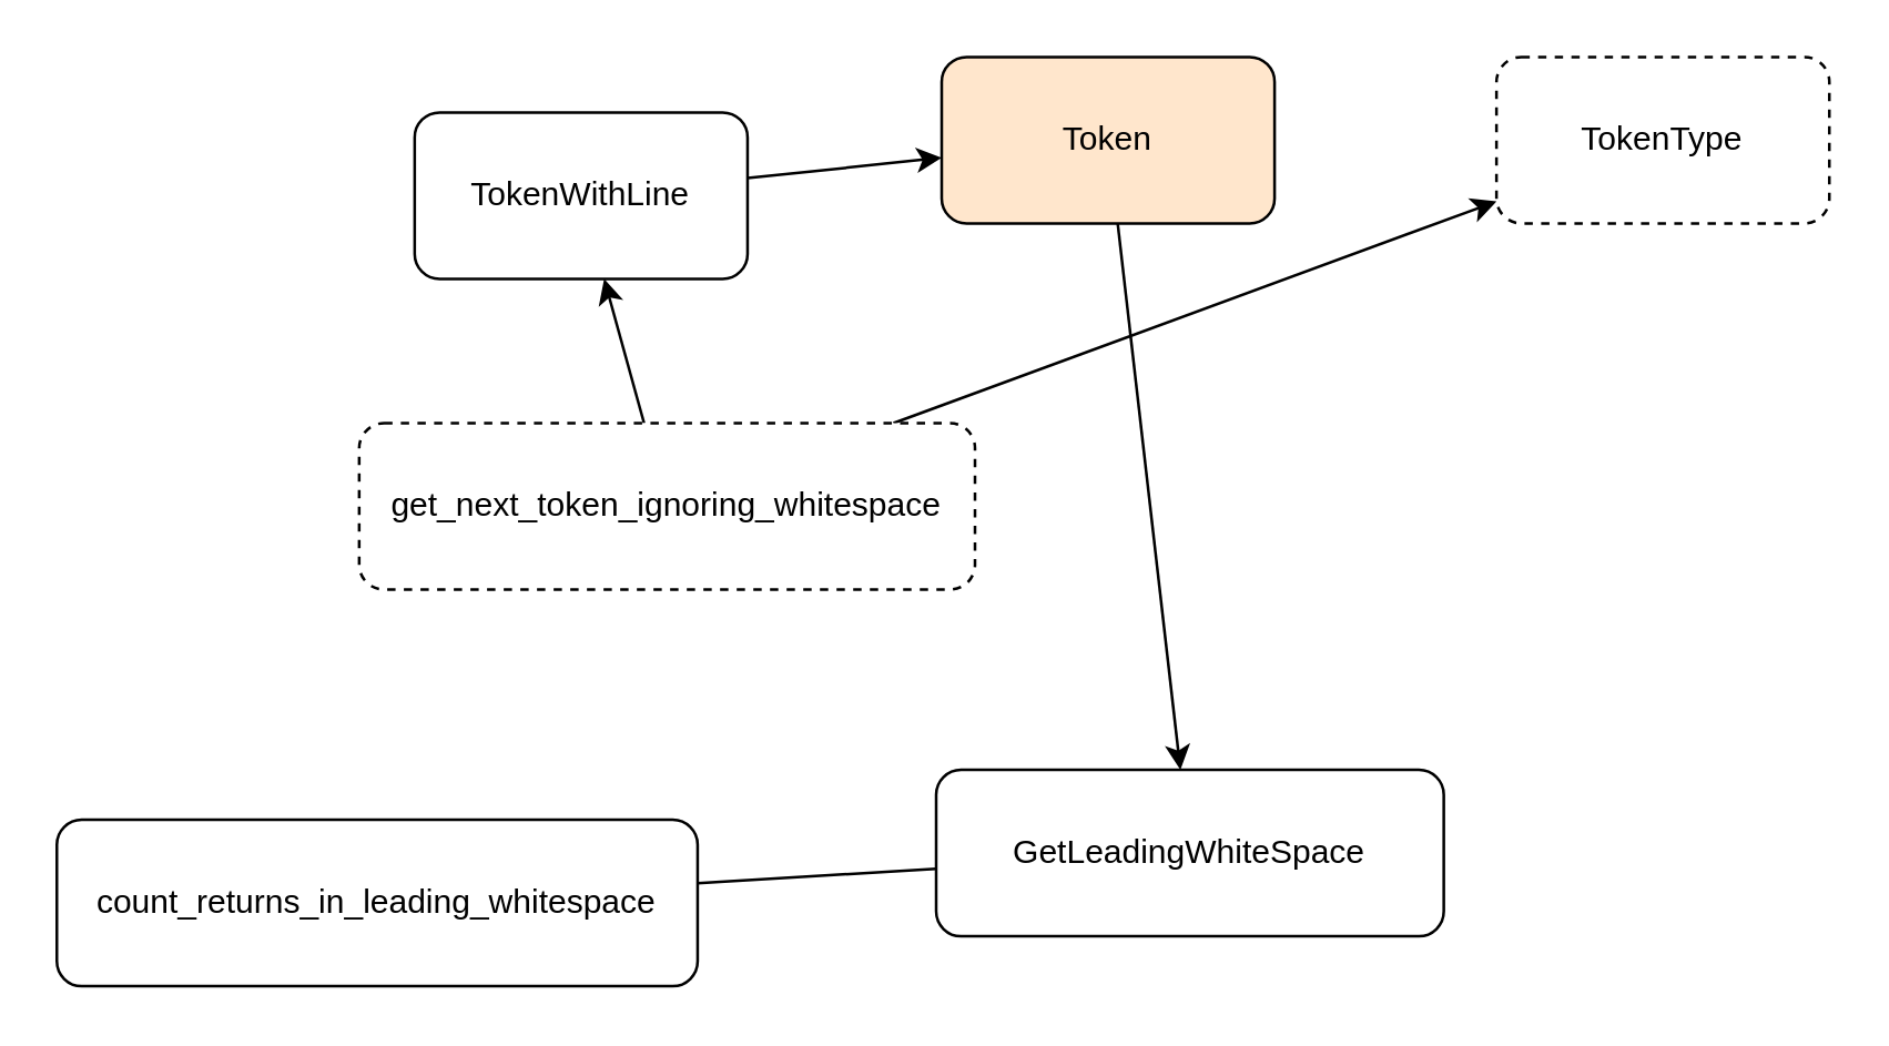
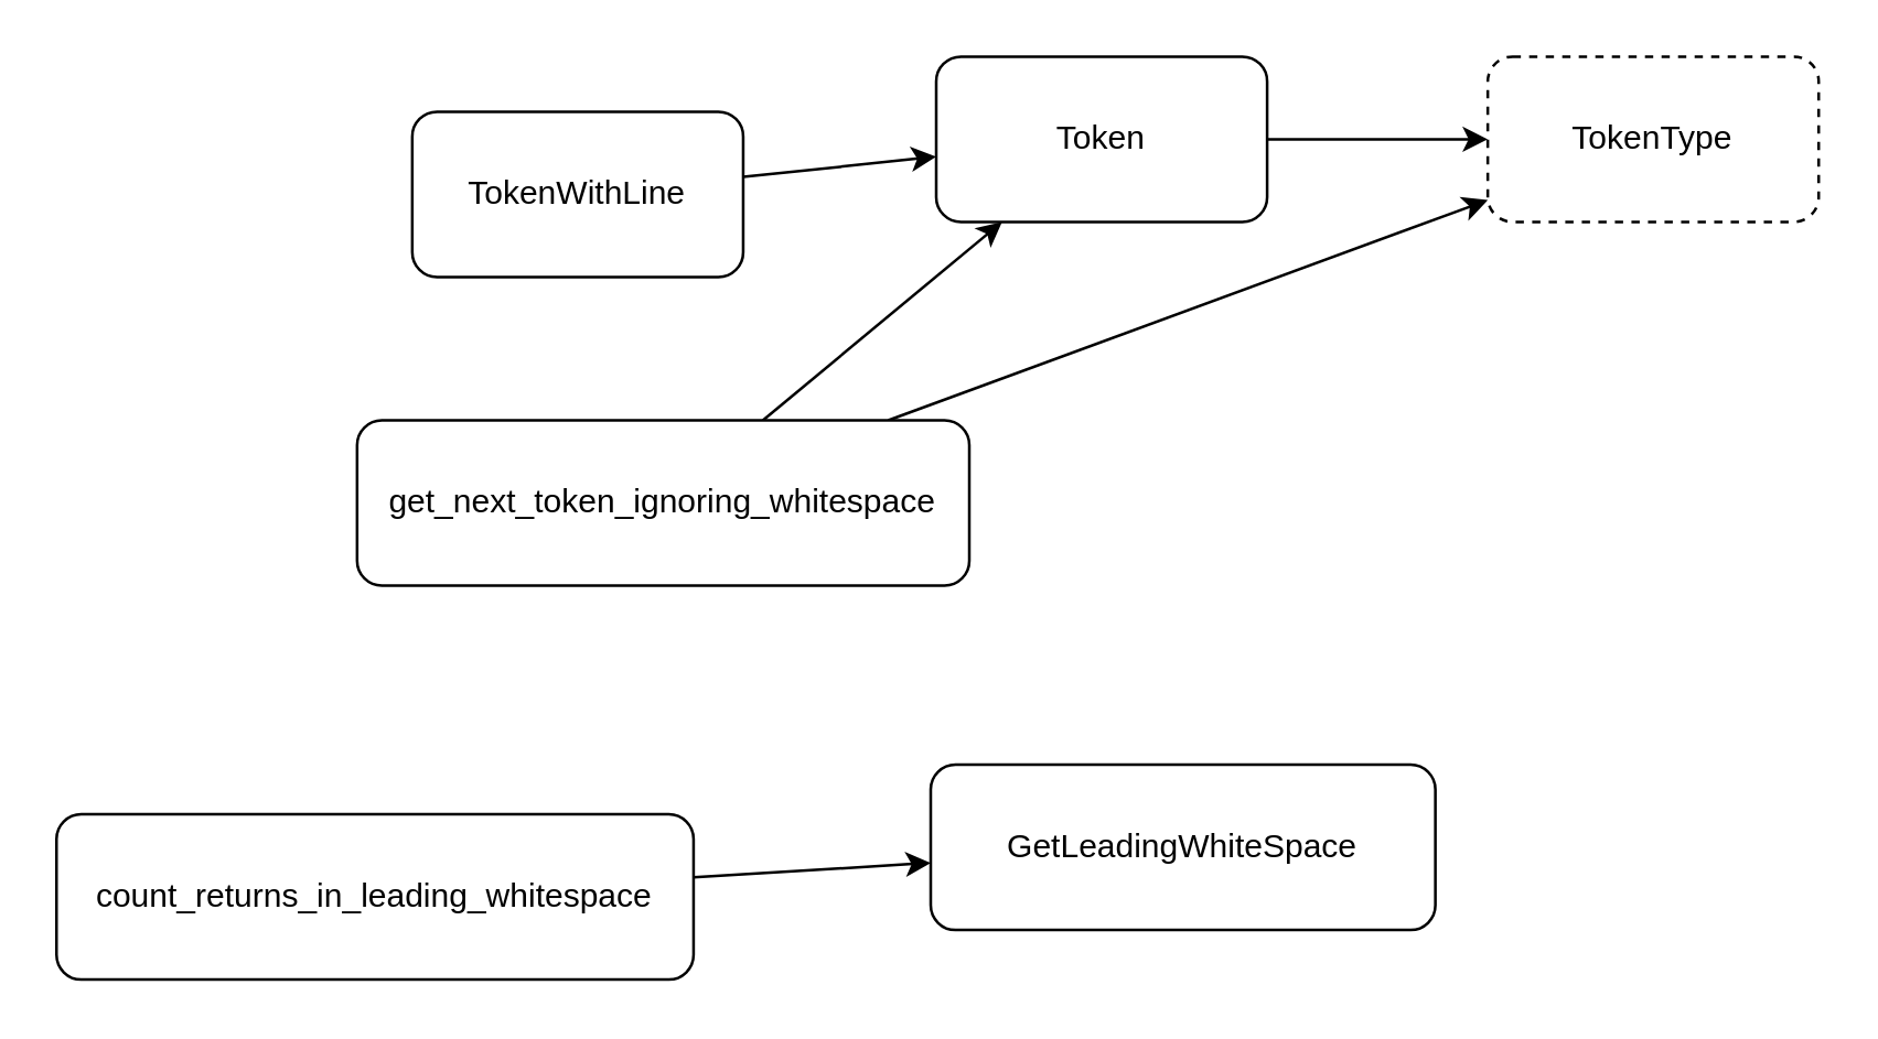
- <mxCell id="3" value="Token" style="rounded=1;whiteSpace=wrap;html=1;fillColor=#ffe6cc;" vertex="1" parent="1"><mxGeometry x="339" y="20" width="120" height="60" as="geometry" /></mxCell>
+ <mxCell id="3" value="Token" style="rounded=1;whiteSpace=wrap;html=1;" vertex="1" parent="1"><mxGeometry x="339" y="20" width="120" height="60" as="geometry" /></mxCell>
- <mxCell id="10" style="edgeStyle=none;html=1;" edge="1" parent="1" source="12" target="5"><mxGeometry relative="1" as="geometry" /></mxCell>
+ <mxCell id="10" style="edgeStyle=none;html=1;" edge="1" parent="1" source="12" target="3"><mxGeometry relative="1" as="geometry" /></mxCell>
- <mxCell id="12" value="get_next_token_ignoring_whitespace" style="rounded=1;whiteSpace=wrap;html=1;dashed=1;" vertex="1" parent="1"><mxGeometry x="129" y="152" width="222" height="60" as="geometry" /></mxCell>
+ <mxCell id="12" value="get_next_token_ignoring_whitespace" style="rounded=1;whiteSpace=wrap;html=1;" vertex="1" parent="1"><mxGeometry x="129" y="152" width="222" height="60" as="geometry" /></mxCell>
- <mxCell id="2" value="" style="edgeStyle=none;html=1;" edge="1" parent="1" source="3" target="7"><mxGeometry relative="1" as="geometry" /></mxCell>
+ <mxCell id="2" value="" style="edgeStyle=none;html=1;" edge="1" parent="1" source="3" target="6"><mxGeometry relative="1" as="geometry" /></mxCell>
- <mxCell id="8" style="edgeStyle=none;html=1;endArrow=none;" edge="1" parent="1" source="9" target="7"><mxGeometry relative="1" as="geometry" /></mxCell>
+ <mxCell id="8" style="edgeStyle=none;html=1;" edge="1" parent="1" source="9" target="7"><mxGeometry relative="1" as="geometry" /></mxCell>
